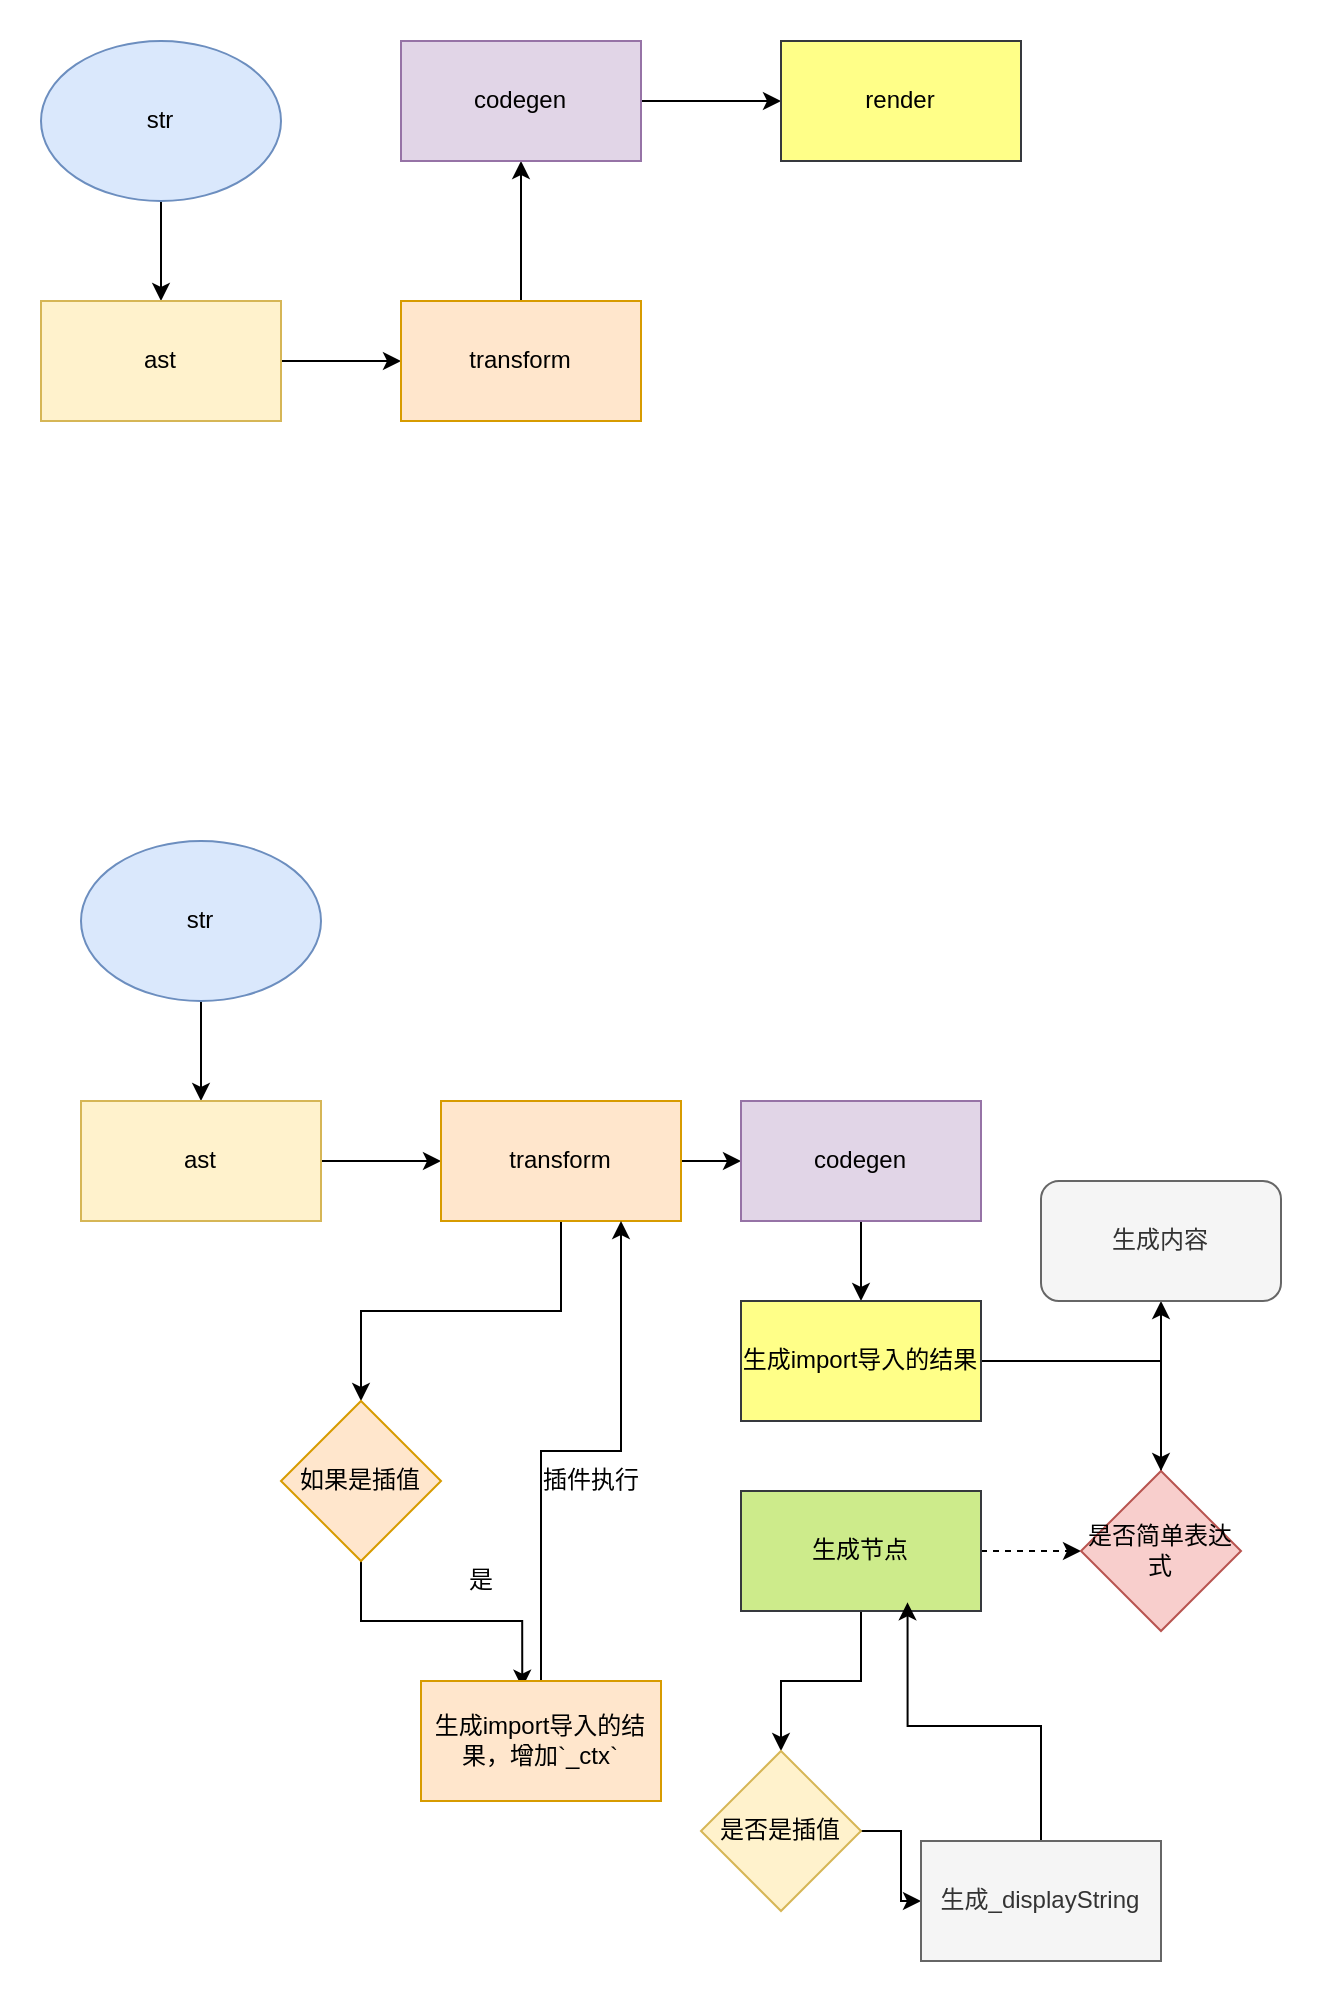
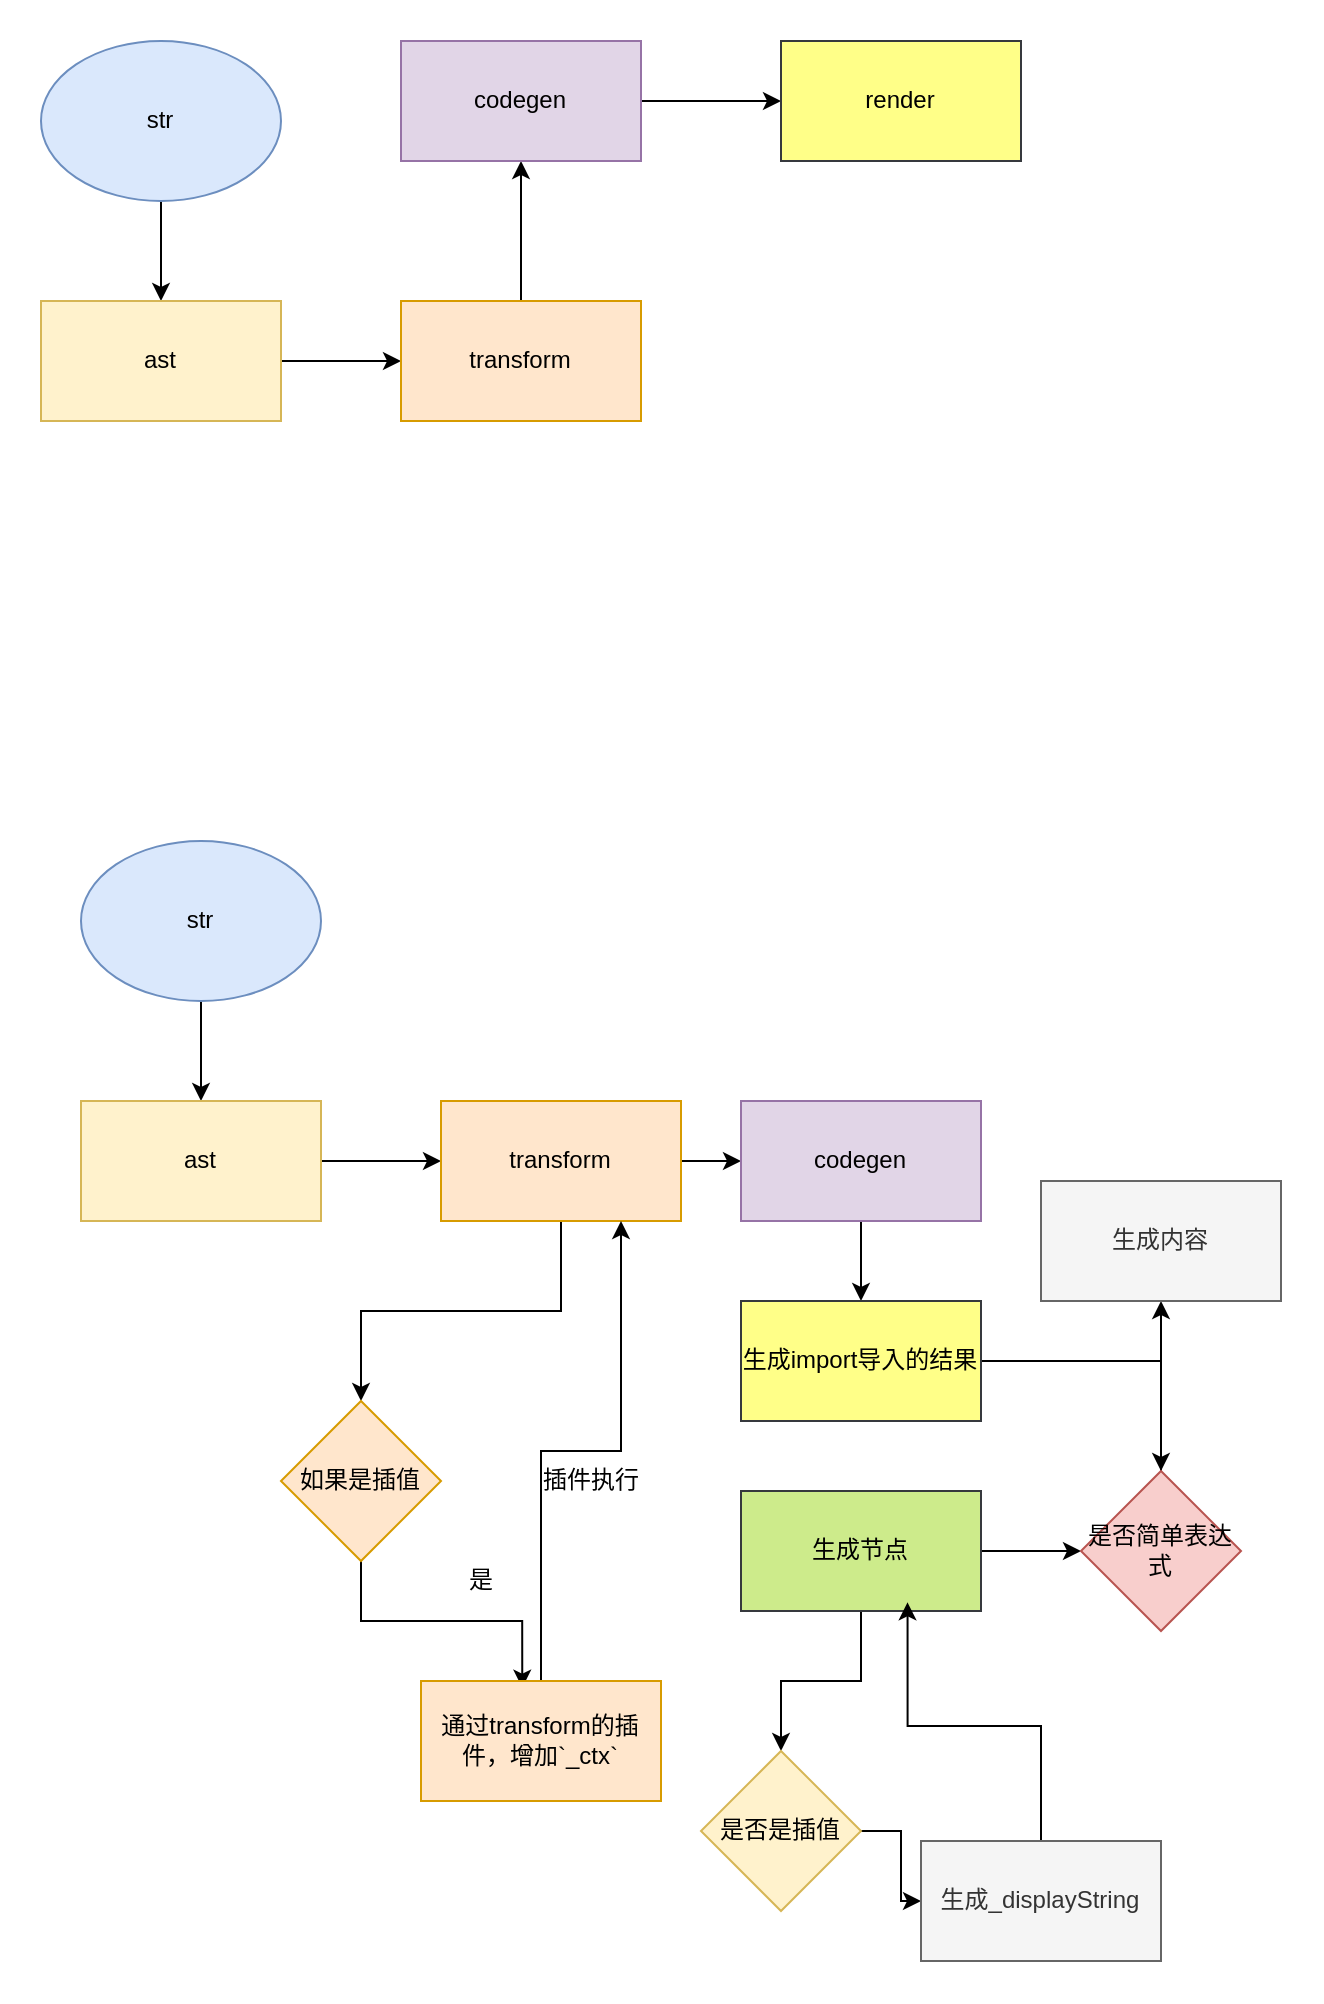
- <mxCell id="37" value="生成内容" style="whiteSpace=wrap;html=1;fillColor=#f5f5f5;strokeColor=#666666;fontColor=#333333;rounded=1;" vertex="1" parent="1"><mxGeometry x="520" y="590" width="120" height="60" as="geometry" /></mxCell>
+ <mxCell id="37" value="生成内容" style="whiteSpace=wrap;html=1;fillColor=#f5f5f5;strokeColor=#666666;fontColor=#333333;" vertex="1" parent="1"><mxGeometry x="520" y="590" width="120" height="60" as="geometry" /></mxCell>
- <mxCell id="29" value="" style="edgeStyle=orthogonalEdgeStyle;rounded=0;orthogonalLoop=1;jettySize=auto;html=1;dashed=1;" edge="1" parent="1" source="30" target="36"><mxGeometry relative="1" as="geometry" /></mxCell>
+ <mxCell id="29" value="" style="edgeStyle=orthogonalEdgeStyle;rounded=0;orthogonalLoop=1;jettySize=auto;html=1;" edge="1" parent="1" source="30" target="36"><mxGeometry relative="1" as="geometry" /></mxCell>
- <mxCell id="23" value="生成import导入的结果，增加`_ctx`" style="whiteSpace=wrap;html=1;fillColor=#ffe6cc;strokeColor=#d79b00;" vertex="1" parent="1"><mxGeometry x="210" y="840" width="120" height="60" as="geometry" /></mxCell>
+ <mxCell id="23" value="通过transform的插件，增加`_ctx`" style="whiteSpace=wrap;html=1;fillColor=#ffe6cc;strokeColor=#d79b00;" vertex="1" parent="1"><mxGeometry x="210" y="840" width="120" height="60" as="geometry" /></mxCell>
